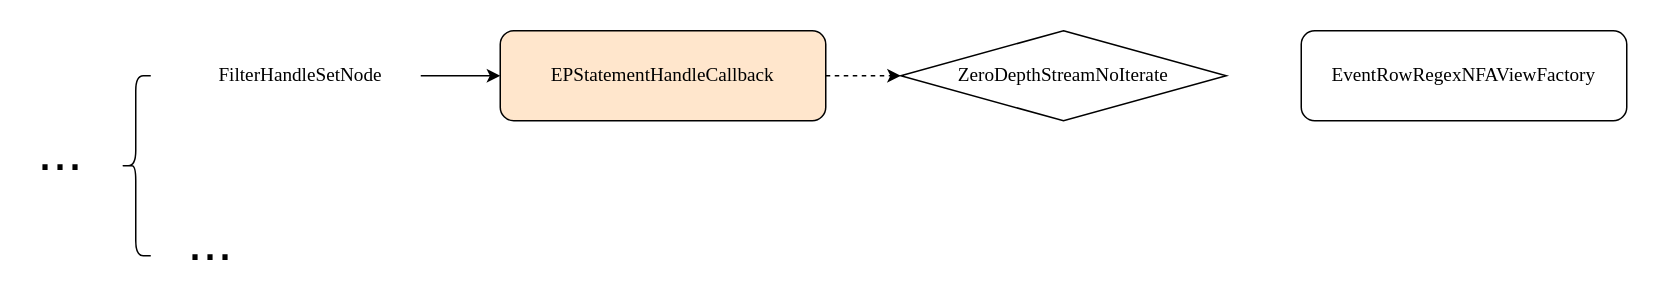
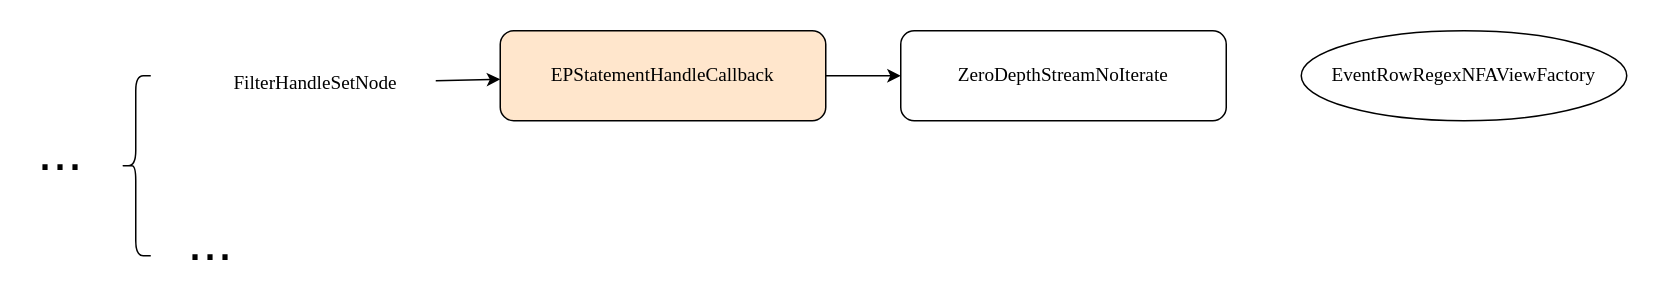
- <mxCell id="5" value="&lt;pre style=&quot;font-family: &amp;#34;jetbrains mono&amp;#34; ; font-size: 9.6pt&quot;&gt;&lt;span style=&quot;background-color: rgb(255 , 255 , 255)&quot;&gt;FilterHandleSetNode&lt;/span&gt;&lt;/pre&gt;" style="text;html=1;strokeColor=none;fillColor=none;align=center;verticalAlign=middle;whiteSpace=wrap;rounded=0;labelBackgroundColor=none;fontSize=36;" vertex="1" parent="1"><mxGeometry x="120" y="40" width="160" height="20" as="geometry" /></mxCell>
+ <mxCell id="5" value="&lt;pre style=&quot;font-family: &amp;#34;jetbrains mono&amp;#34; ; font-size: 9.6pt&quot;&gt;&lt;span style=&quot;background-color: rgb(255 , 255 , 255)&quot;&gt;FilterHandleSetNode&lt;/span&gt;&lt;/pre&gt;" style="text;html=1;strokeColor=none;fillColor=none;align=center;verticalAlign=middle;whiteSpace=wrap;rounded=0;labelBackgroundColor=none;fontSize=36;" vertex="1" parent="1"><mxGeometry x="130" y="45" width="160" height="20" as="geometry" /></mxCell>
- <mxCell id="6" value="" style="edgeStyle=orthogonalEdgeStyle;rounded=0;orthogonalLoop=1;jettySize=auto;html=1;fontFamily=Helvetica;fontSize=12.8;dashed=1;" edge="1" parent="1" source="7" target="9"><mxGeometry relative="1" as="geometry" /></mxCell>
+ <mxCell id="6" value="" style="edgeStyle=orthogonalEdgeStyle;rounded=0;orthogonalLoop=1;jettySize=auto;html=1;fontFamily=Helvetica;fontSize=12.8;" edge="1" parent="1" source="7" target="9"><mxGeometry relative="1" as="geometry" /></mxCell>
- <mxCell id="9" value="ZeroDepthStreamNoIterate" style="rhombus;whiteSpace=wrap;labelBackgroundColor=none;fontSize=12.8;fontFamily=jetbrains mono;" vertex="1" parent="1"><mxGeometry x="600" y="20" width="217" height="60" as="geometry" /></mxCell>
+ <mxCell id="9" value="ZeroDepthStreamNoIterate" style="rounded=1;whiteSpace=wrap;labelBackgroundColor=none;fontSize=12.8;fontFamily=jetbrains mono;" vertex="1" parent="1"><mxGeometry x="600" y="20" width="217" height="60" as="geometry" /></mxCell>
- <mxCell id="10" value="EventRowRegexNFAViewFactory" style="rounded=1;whiteSpace=wrap;labelBackgroundColor=none;fontSize=12.8;fontFamily=jetbrains mono;" vertex="1" parent="1"><mxGeometry x="867" y="20" width="217" height="60" as="geometry" /></mxCell>
+ <mxCell id="10" value="EventRowRegexNFAViewFactory" style="ellipse;whiteSpace=wrap;labelBackgroundColor=none;fontSize=12.8;fontFamily=jetbrains mono;" vertex="1" parent="1"><mxGeometry x="867" y="20" width="217" height="60" as="geometry" /></mxCell>
